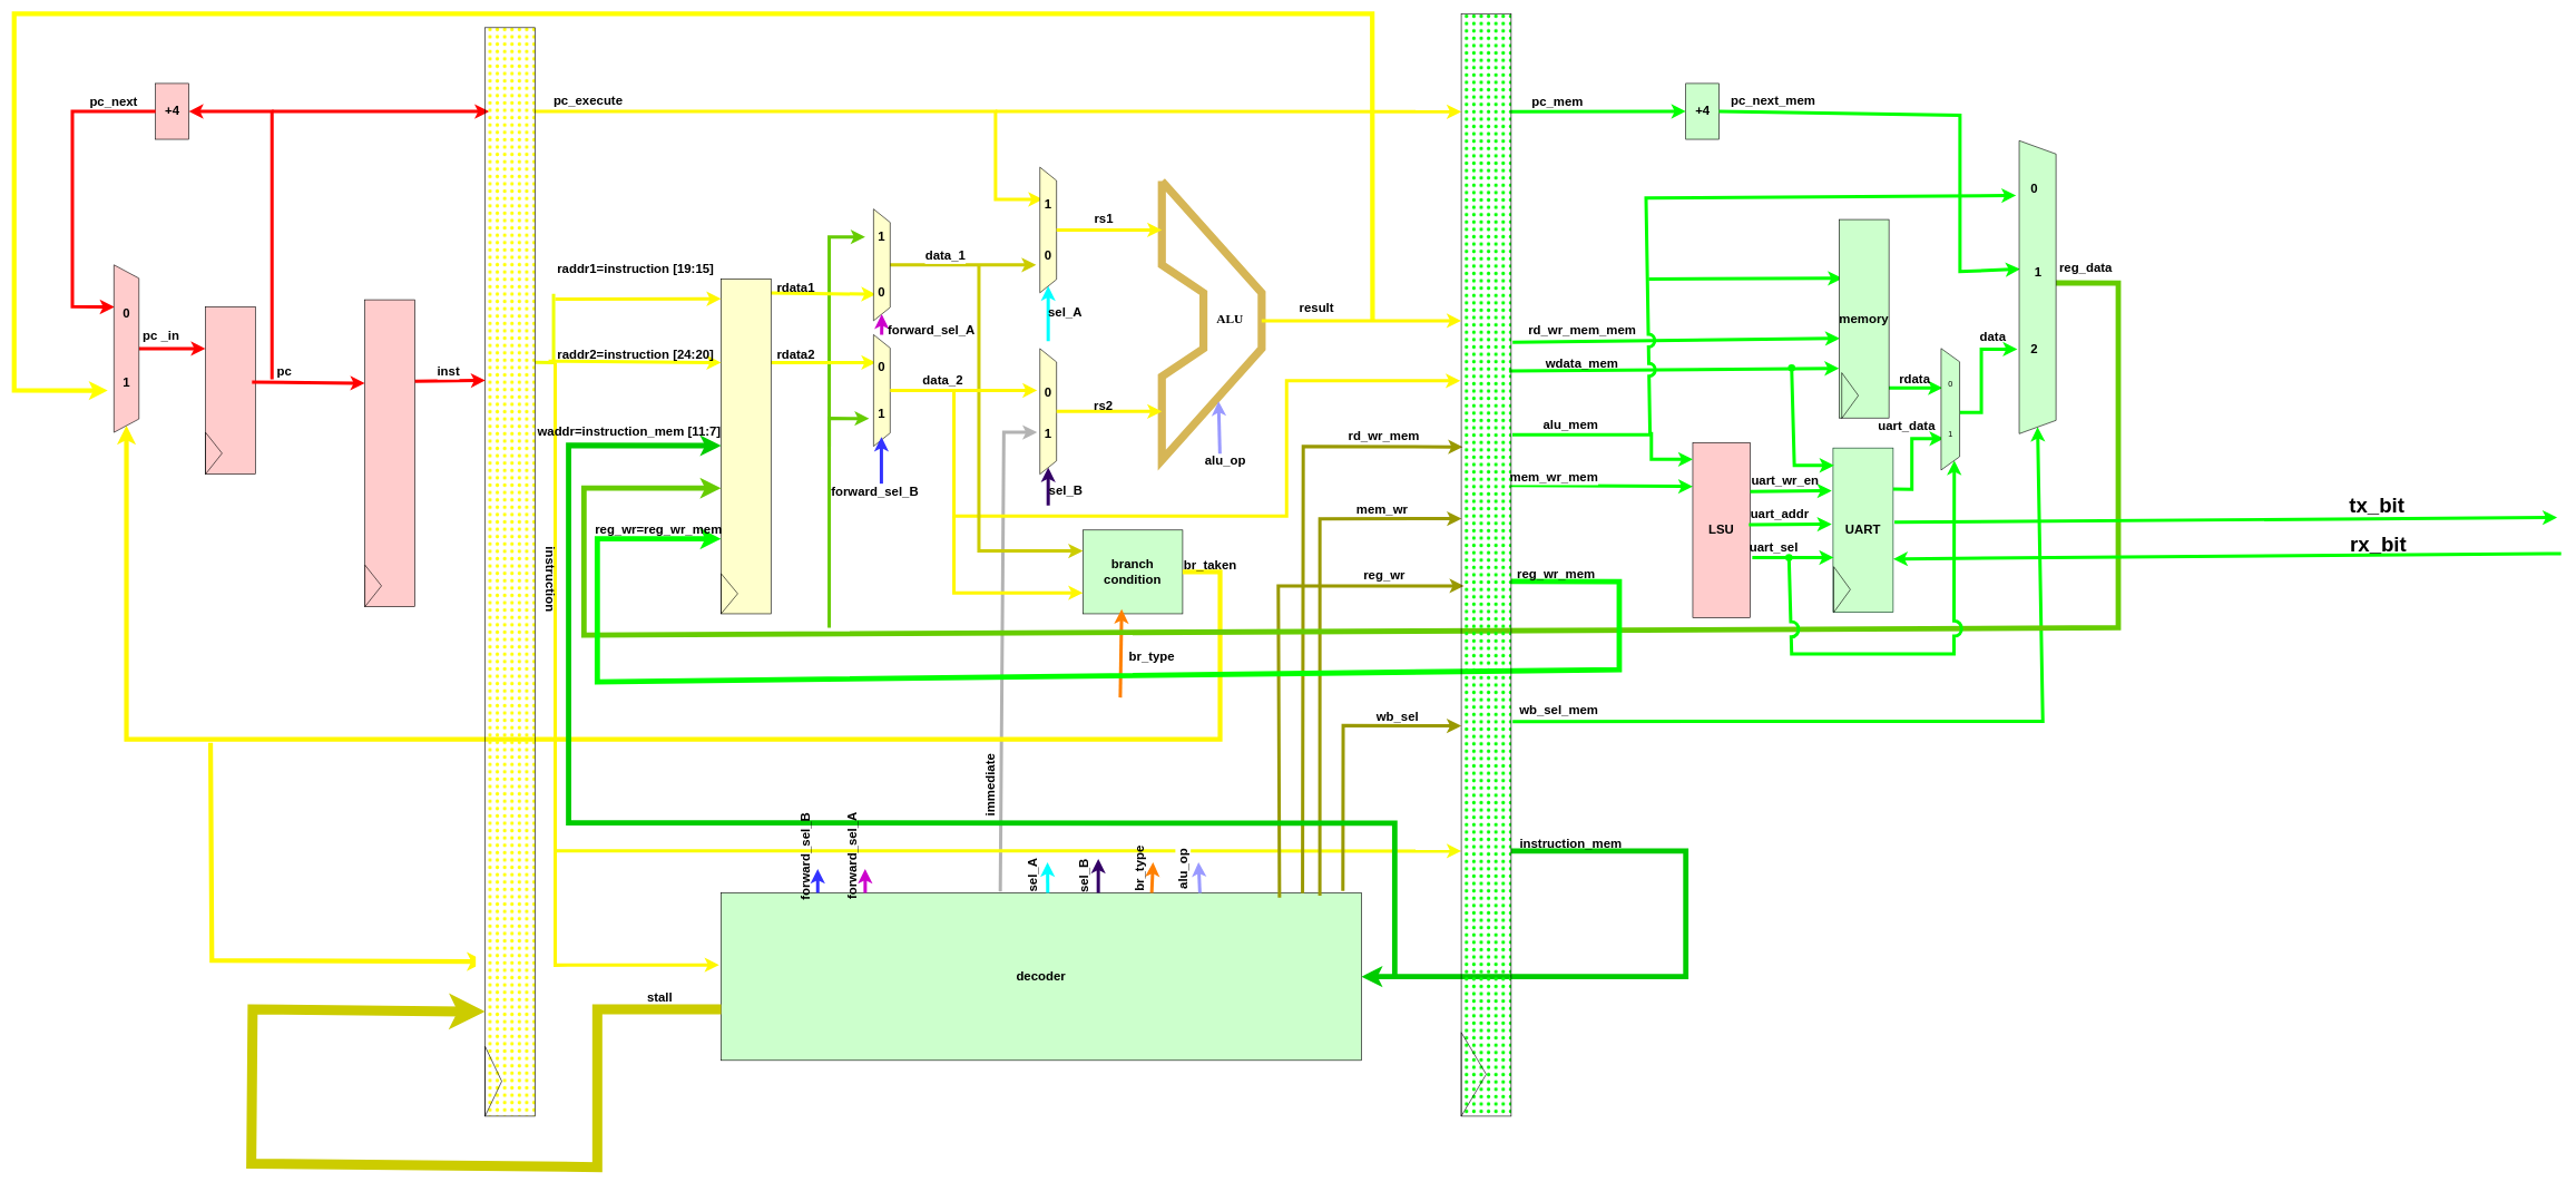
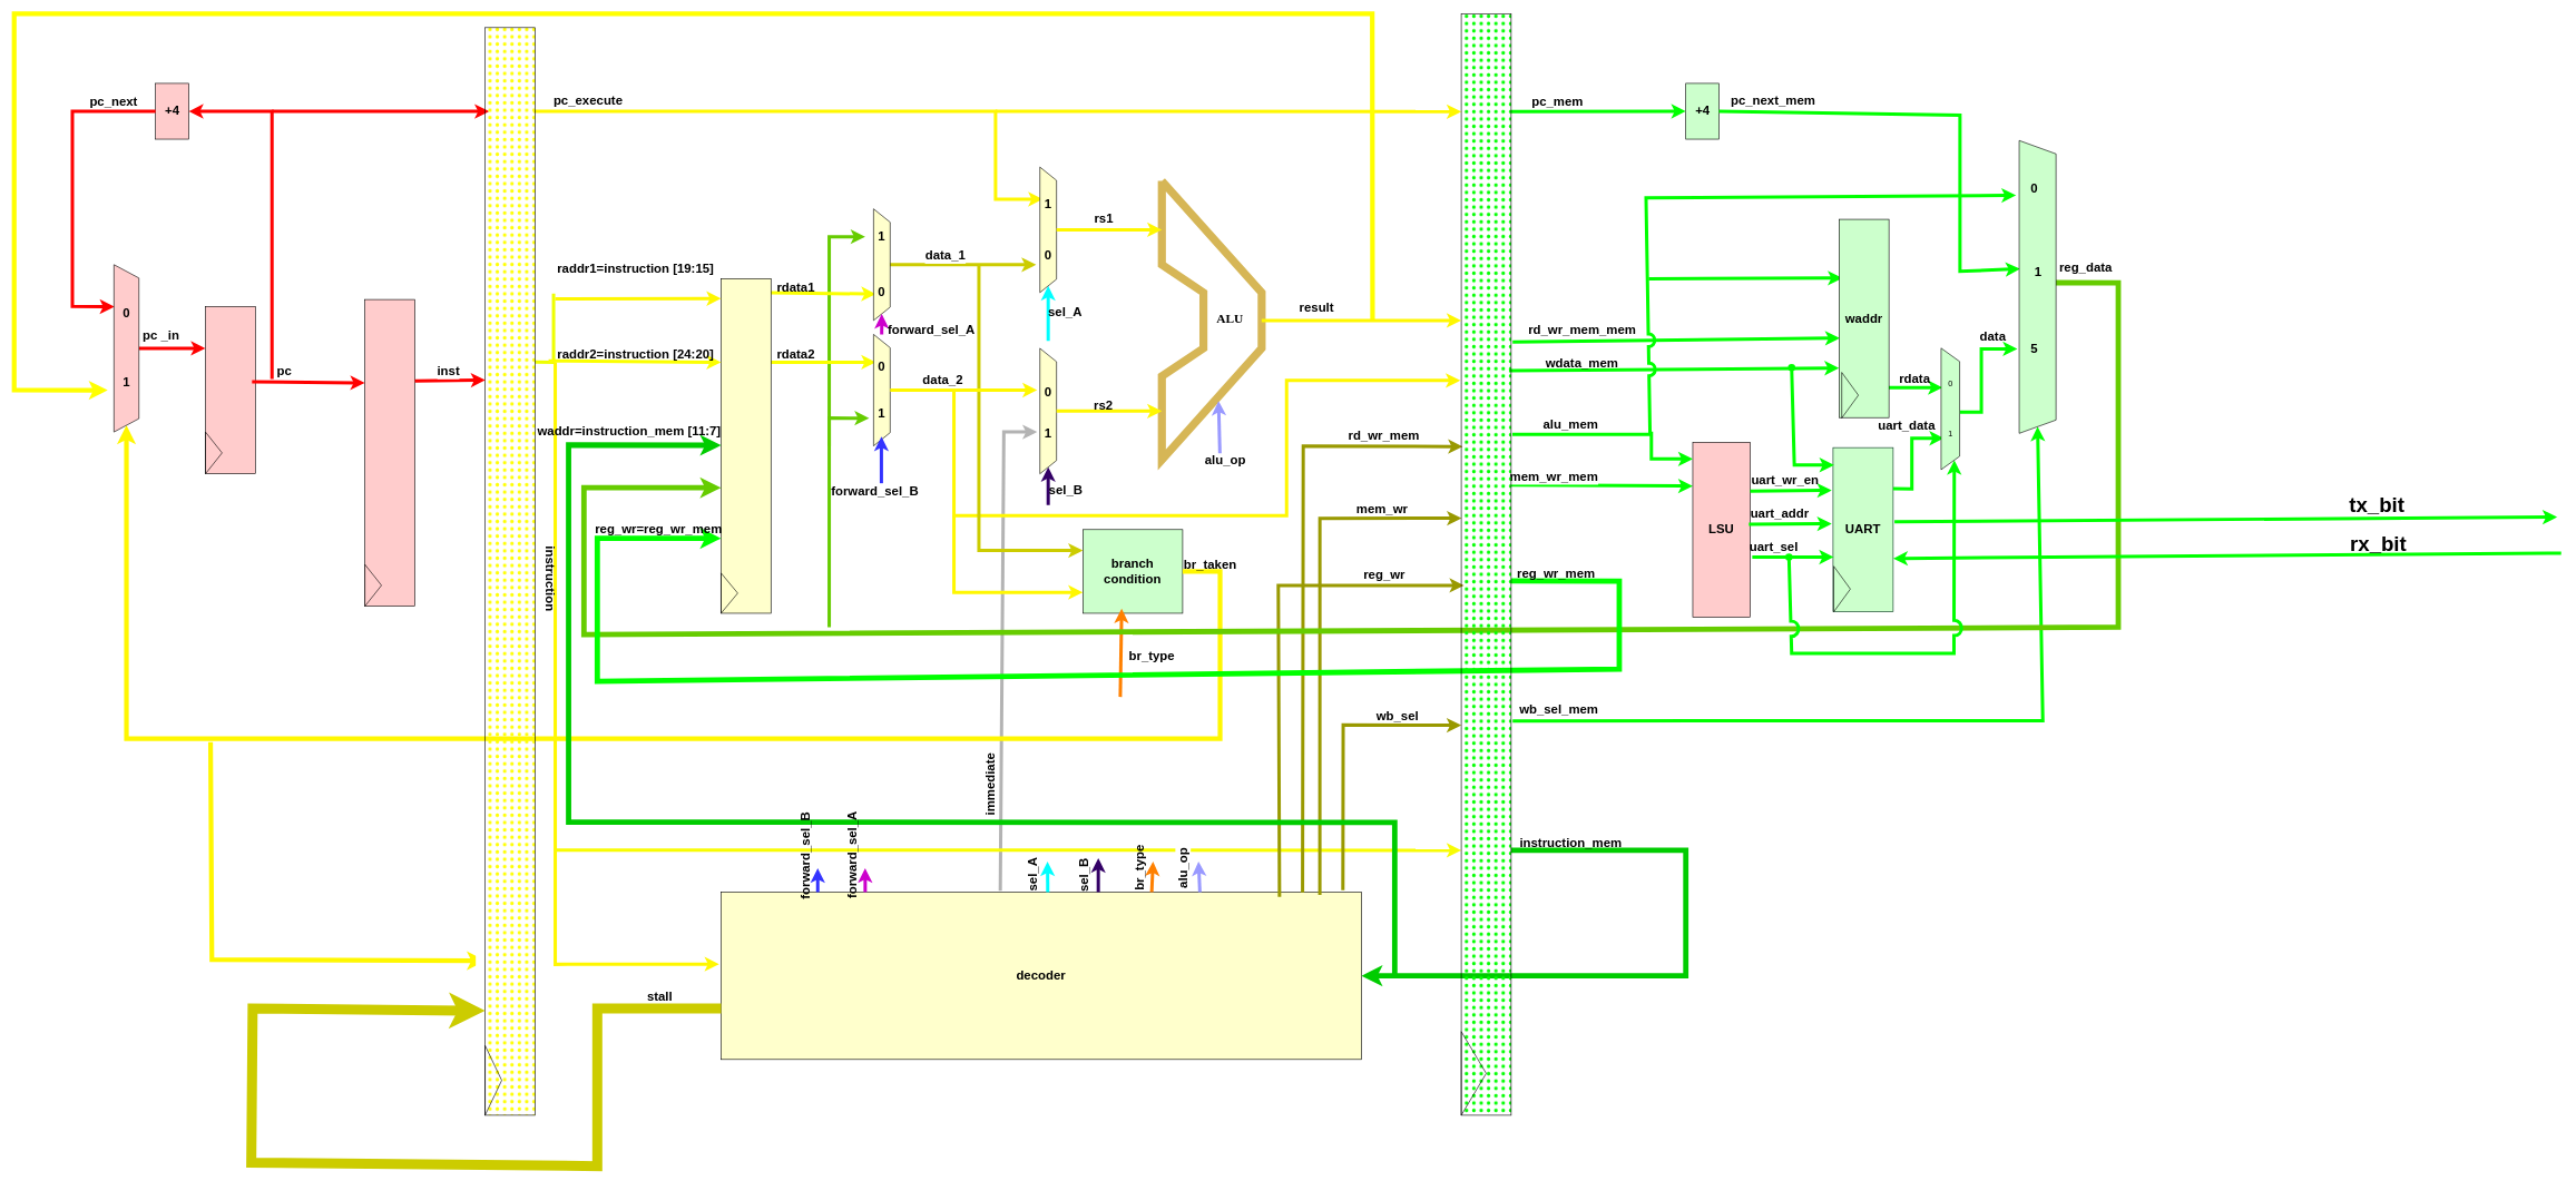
- <mxCell id="116" value="memory" style="rounded=0;whiteSpace=wrap;html=1;direction=south;fillColor=#CCFFCC;container=0;fontSize=19;fontStyle=1" parent="1" vertex="1"><mxGeometry x="2752" y="328.07" width="74.7" height="297" as="geometry" /></mxCell>
+ <mxCell id="116" value="waddr" style="rounded=0;whiteSpace=wrap;html=1;direction=south;fillColor=#CCFFCC;container=0;fontSize=19;fontStyle=1" parent="1" vertex="1"><mxGeometry x="2752" y="328.07" width="74.7" height="297" as="geometry" /></mxCell>
- <mxCell id="164" value="2" style="text;html=1;align=center;verticalAlign=middle;whiteSpace=wrap;rounded=0;container=0;fontSize=19;fontStyle=1" parent="1" vertex="1"><mxGeometry x="2998.997" y="491.967" width="90.711" height="62.658" as="geometry" /></mxCell>
+ <mxCell id="164" value="5" style="text;html=1;align=center;verticalAlign=middle;whiteSpace=wrap;rounded=0;container=0;fontSize=19;fontStyle=1" parent="1" vertex="1"><mxGeometry x="2998.997" y="491.967" width="90.711" height="62.658" as="geometry" /></mxCell>
- <mxCell id="15" value="&lt;span&gt;&lt;font&gt;decoder&lt;/font&gt;&lt;/span&gt;" style="rounded=0;whiteSpace=wrap;html=1;fillColor=#ccffcc;container=0;fontSize=19;fontStyle=1;" parent="1" vertex="1"><mxGeometry x="1078.3" y="1335.823" width="958.696" height="250.633" as="geometry" /></mxCell>
+ <mxCell id="15" value="&lt;span&gt;&lt;font&gt;decoder&lt;/font&gt;&lt;/span&gt;" style="rounded=0;whiteSpace=wrap;html=1;fillColor=#FFFFCC;container=0;fontSize=19;fontStyle=1" parent="1" vertex="1"><mxGeometry x="1078.3" y="1335.823" width="958.696" height="250.633" as="geometry" /></mxCell>
